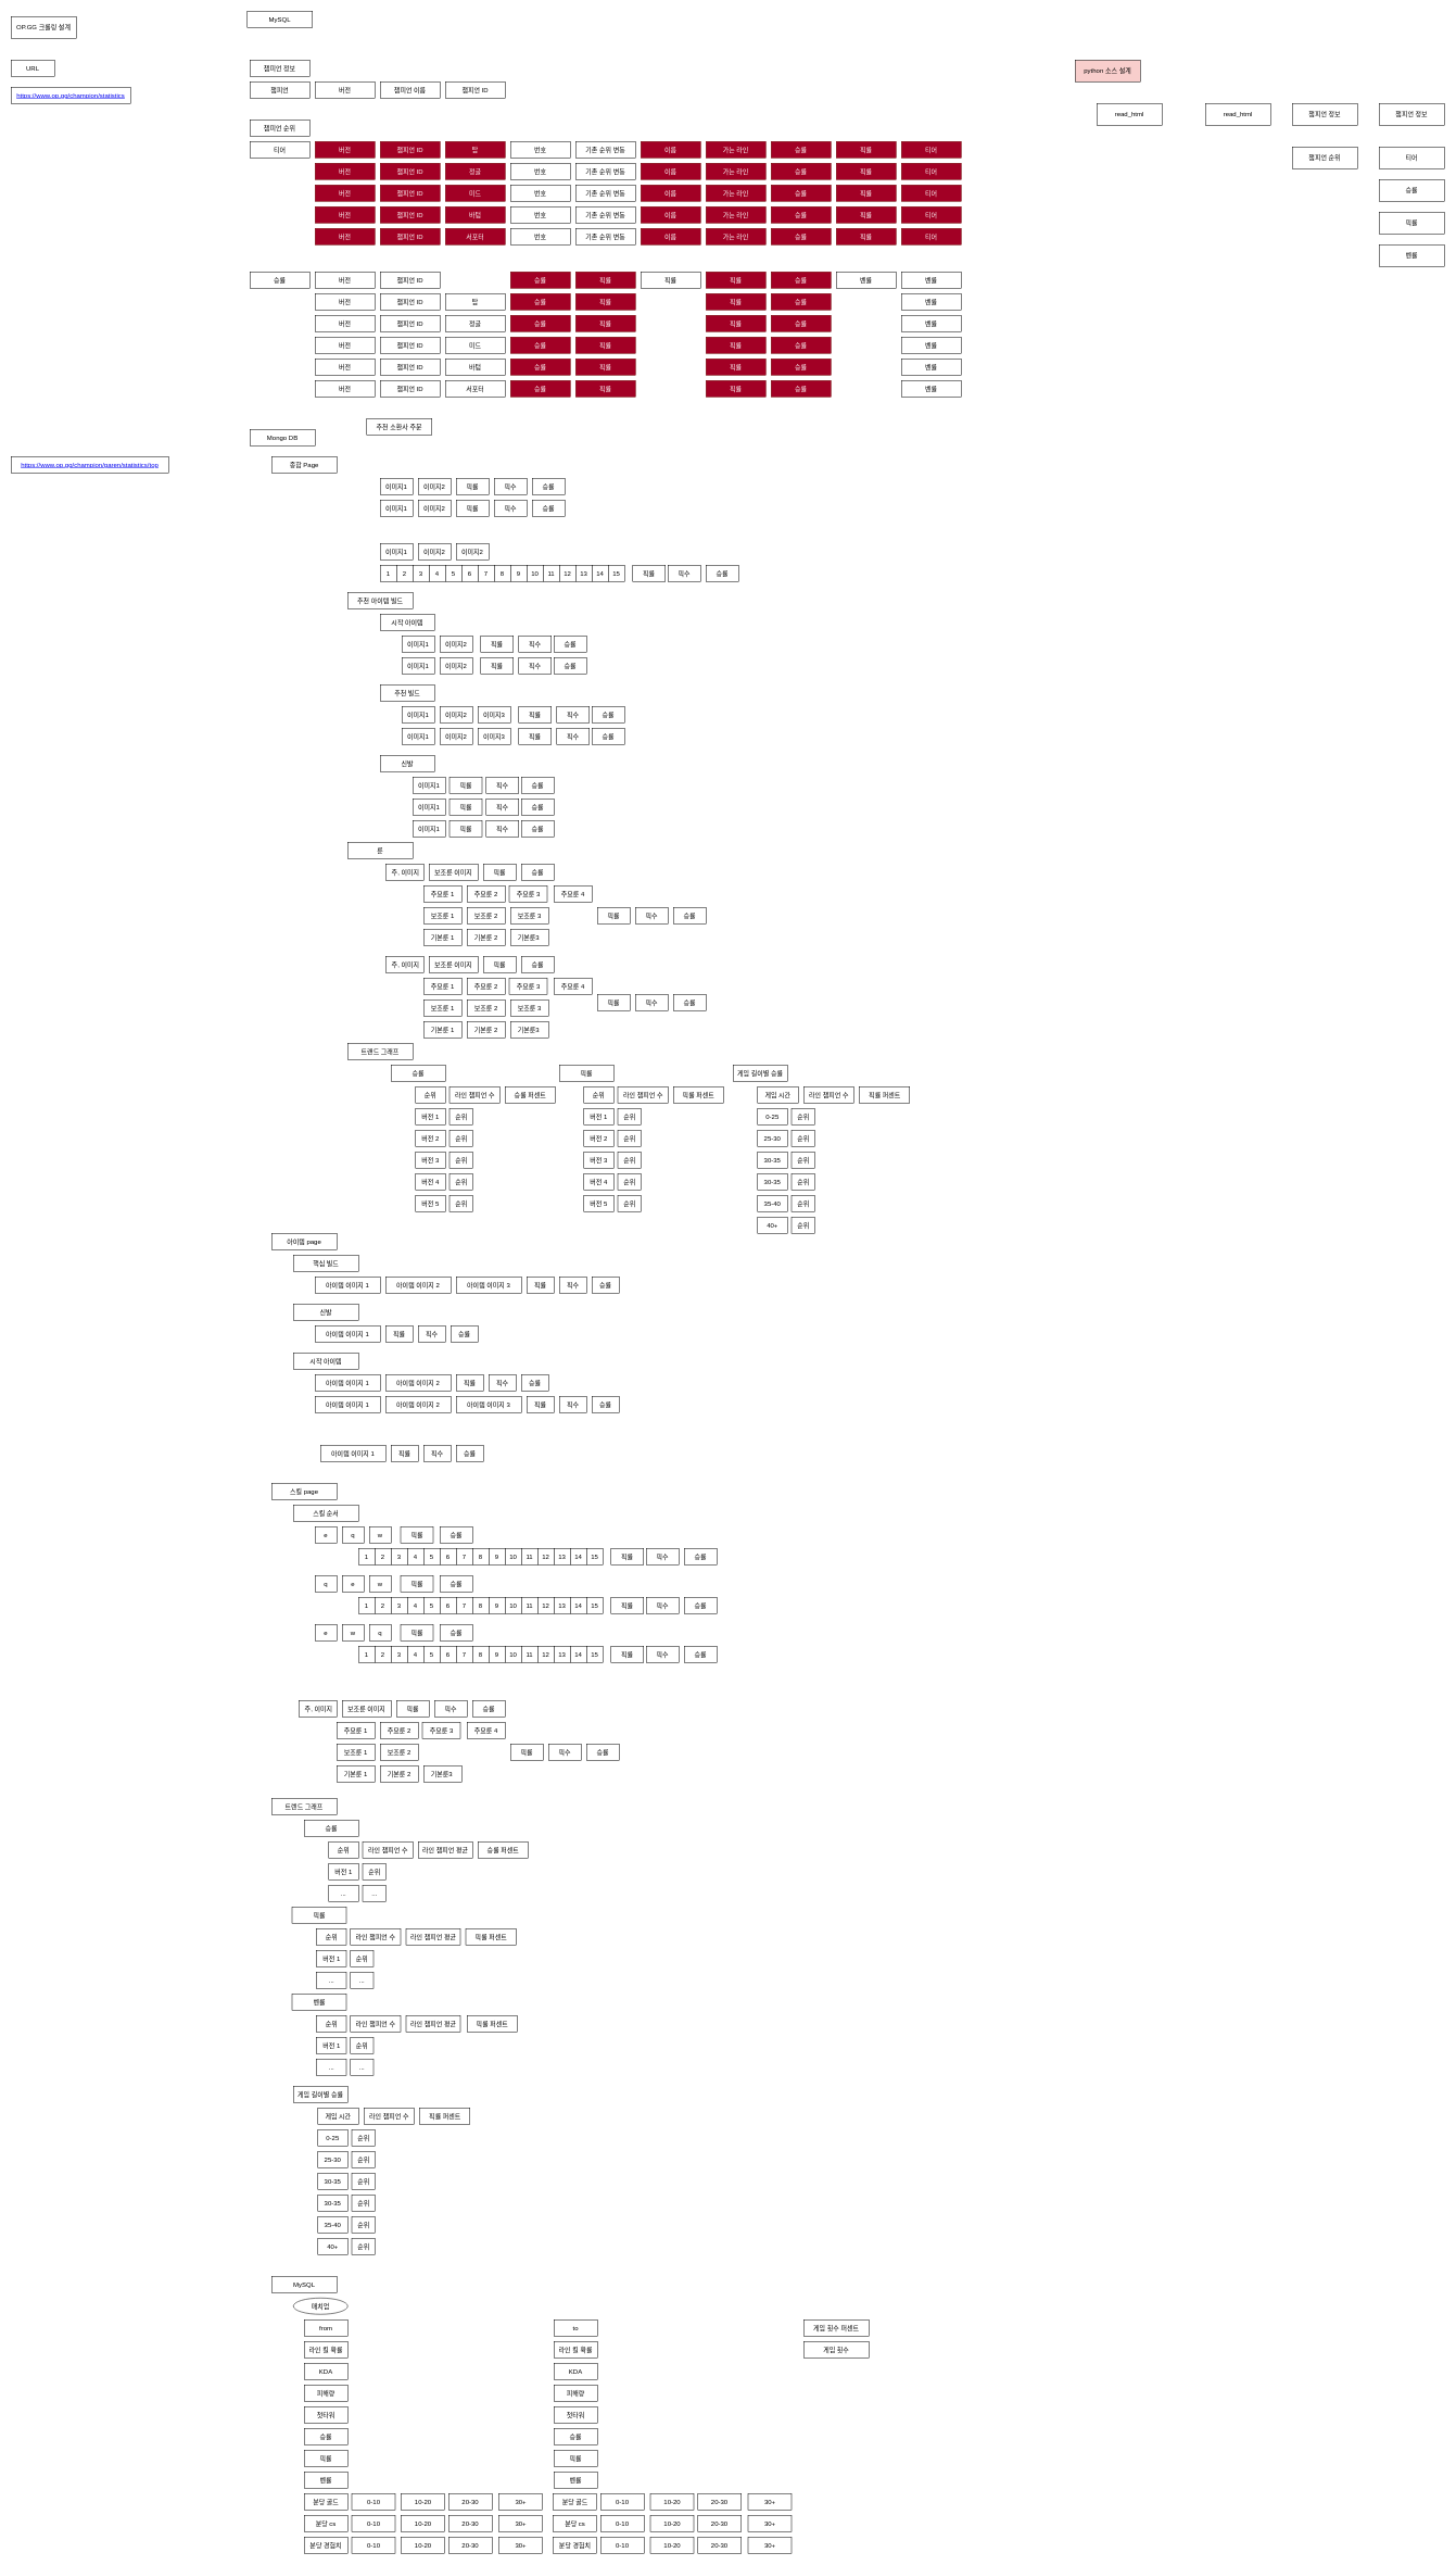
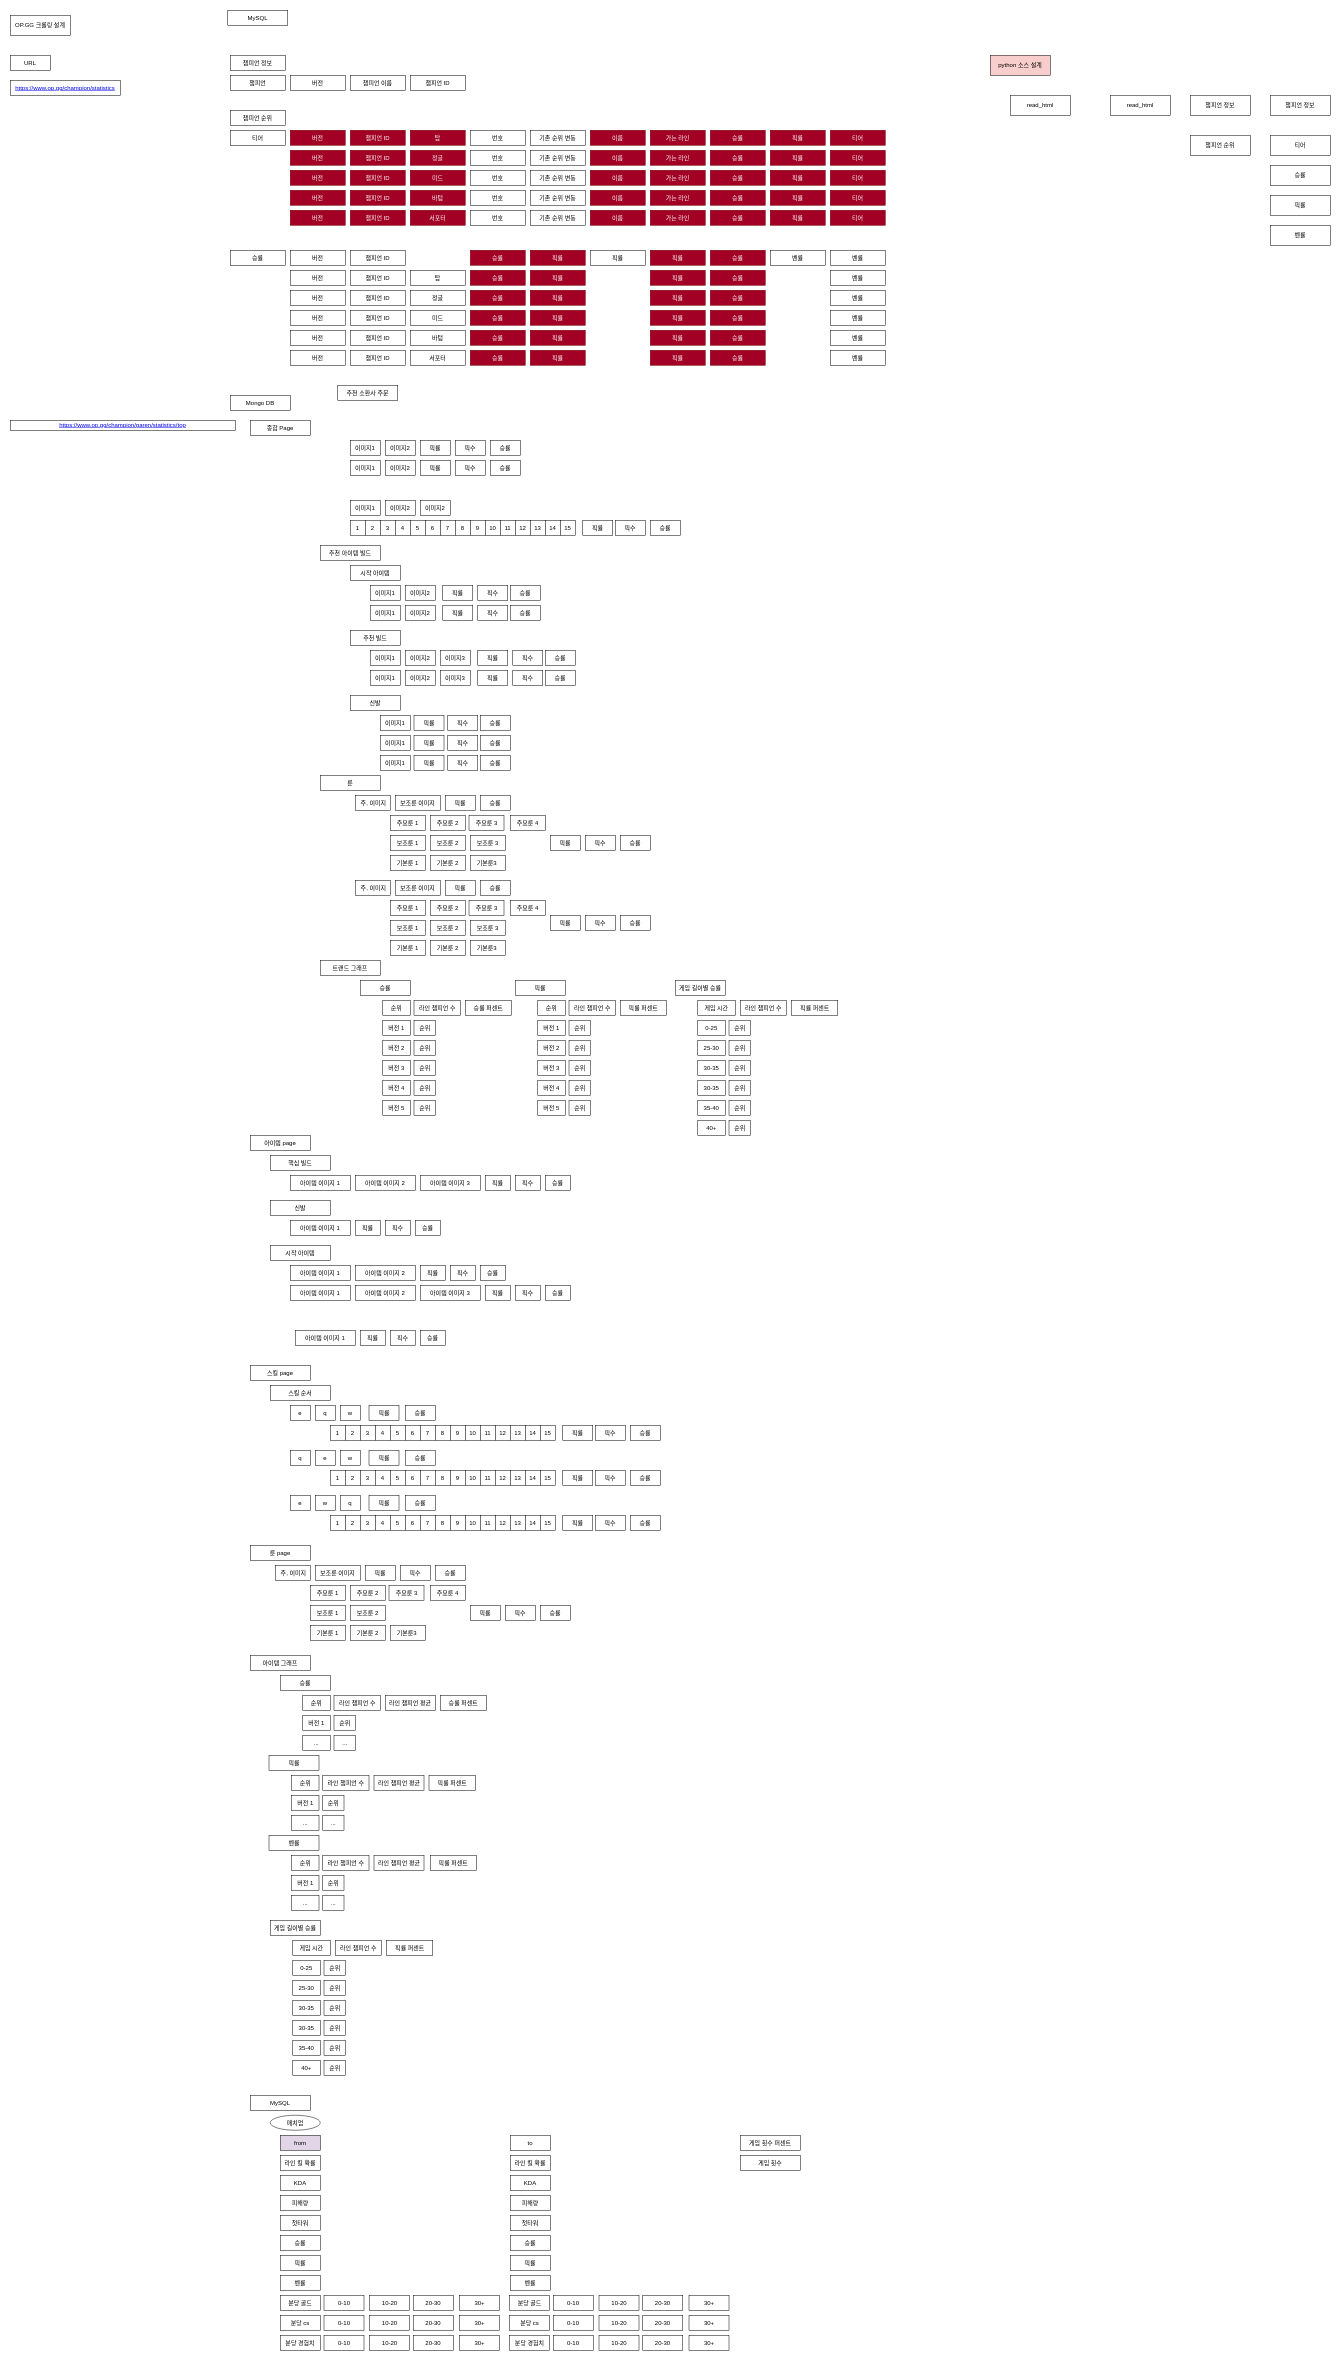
- <mxCell id="112" value="&lt;a href=&quot;https://www.op.gg/champion/statistics&quot;&gt;https://www.op.gg/champion/garen/statistics/top&lt;/a&gt;" style="rounded=0;whiteSpace=wrap;html=1;" parent="1" vertex="1"><mxGeometry x="20" y="840" width="290" height="30" as="geometry" /></mxCell>
+ <mxCell id="112" value="&lt;a href=&quot;https://www.op.gg/champion/statistics&quot;&gt;https://www.op.gg/champion/garen/statistics/top&lt;/a&gt;" style="rounded=0;whiteSpace=wrap;html=1;" parent="1" vertex="1"><mxGeometry x="20" y="840" width="450" height="20" as="geometry" /></mxCell>
+ <mxCell id="319" value="룬 page" style="rounded=0;whiteSpace=wrap;html=1;" parent="1" vertex="1"><mxGeometry x="500" y="3090" width="120" height="30" as="geometry" /></mxCell>
- <mxCell id="357" value="트렌드 그래프" style="rounded=0;whiteSpace=wrap;html=1;" parent="1" vertex="1"><mxGeometry x="500" y="3310" width="120" height="30" as="geometry" /></mxCell>
+ <mxCell id="357" value="아이템 그래프" style="rounded=0;whiteSpace=wrap;html=1;" parent="1" vertex="1"><mxGeometry x="500" y="3310" width="120" height="30" as="geometry" /></mxCell>
- <mxCell id="431" value="from" style="rounded=0;whiteSpace=wrap;html=1;" parent="1" vertex="1"><mxGeometry x="560" y="4270" width="80" height="30" as="geometry" /></mxCell>
+ <mxCell id="431" value="from" style="rounded=0;whiteSpace=wrap;html=1;fillColor=#e1d5e7;" parent="1" vertex="1"><mxGeometry x="560" y="4270" width="80" height="30" as="geometry" /></mxCell>
